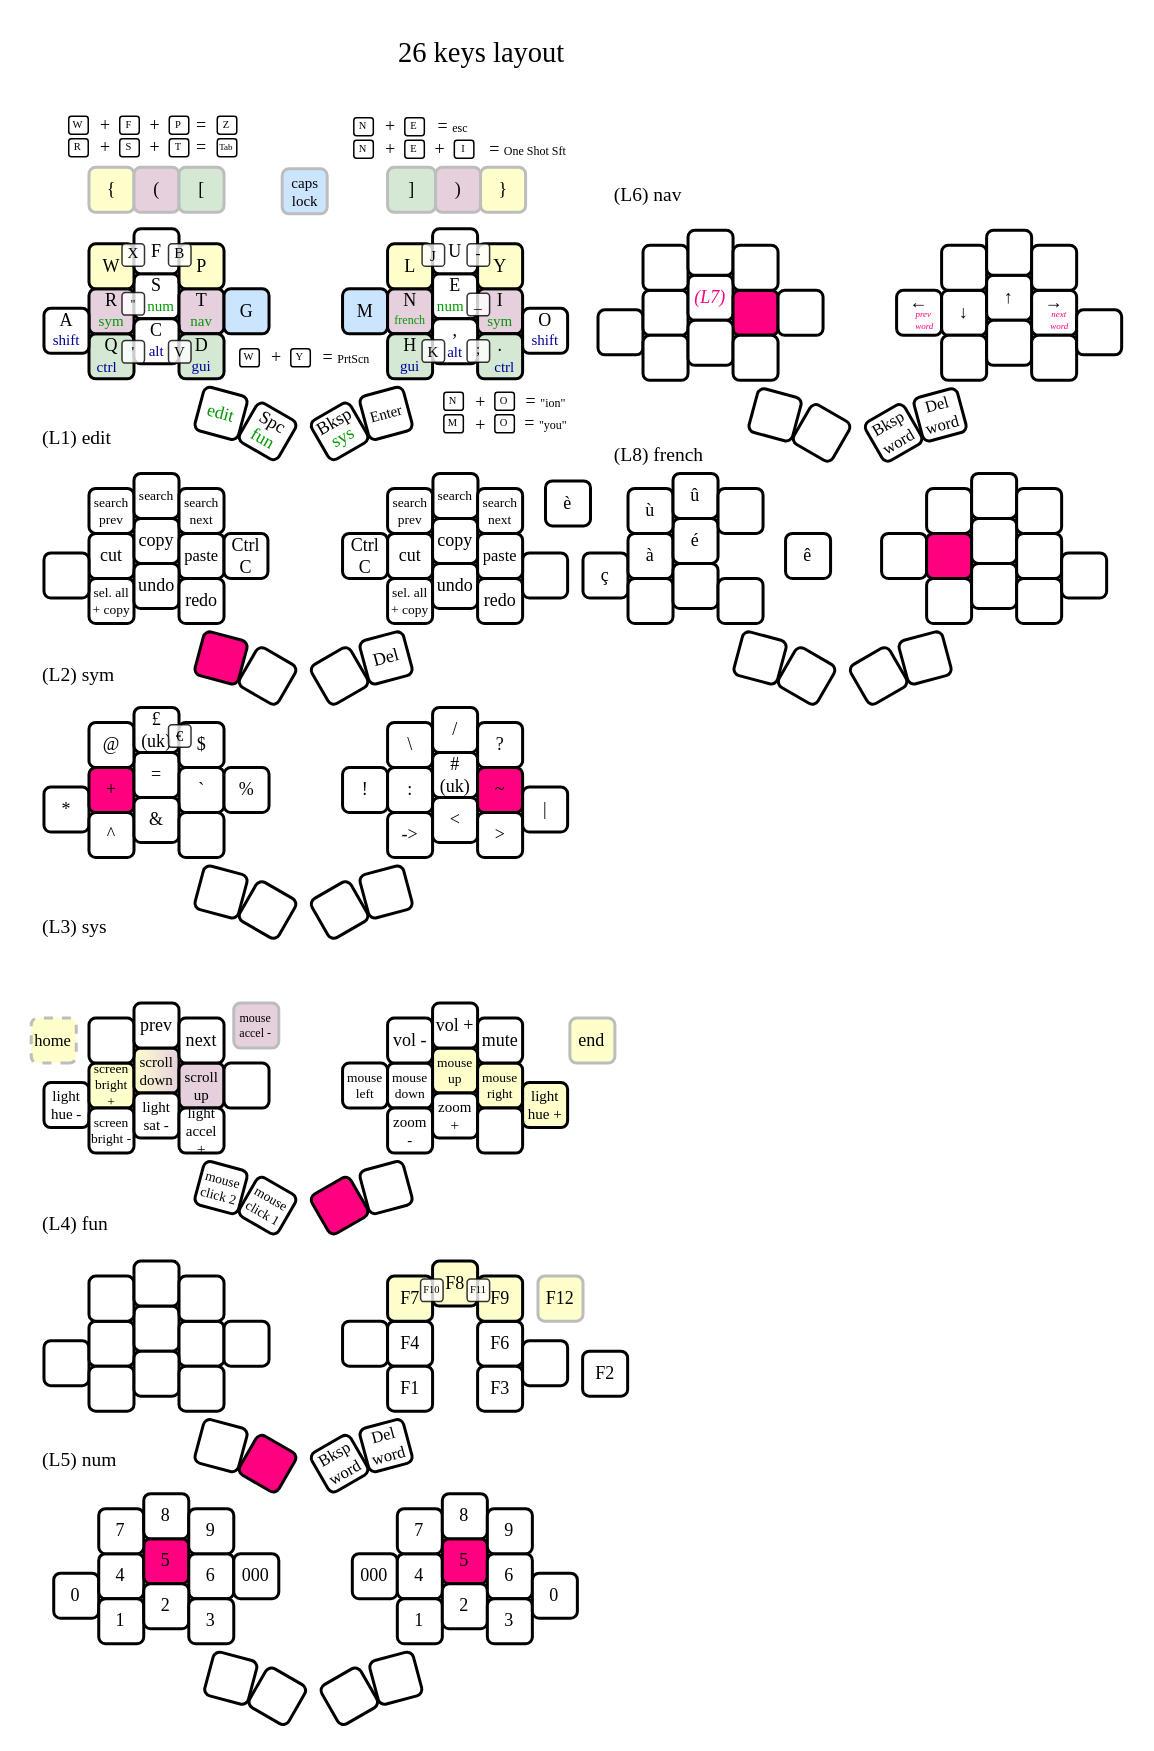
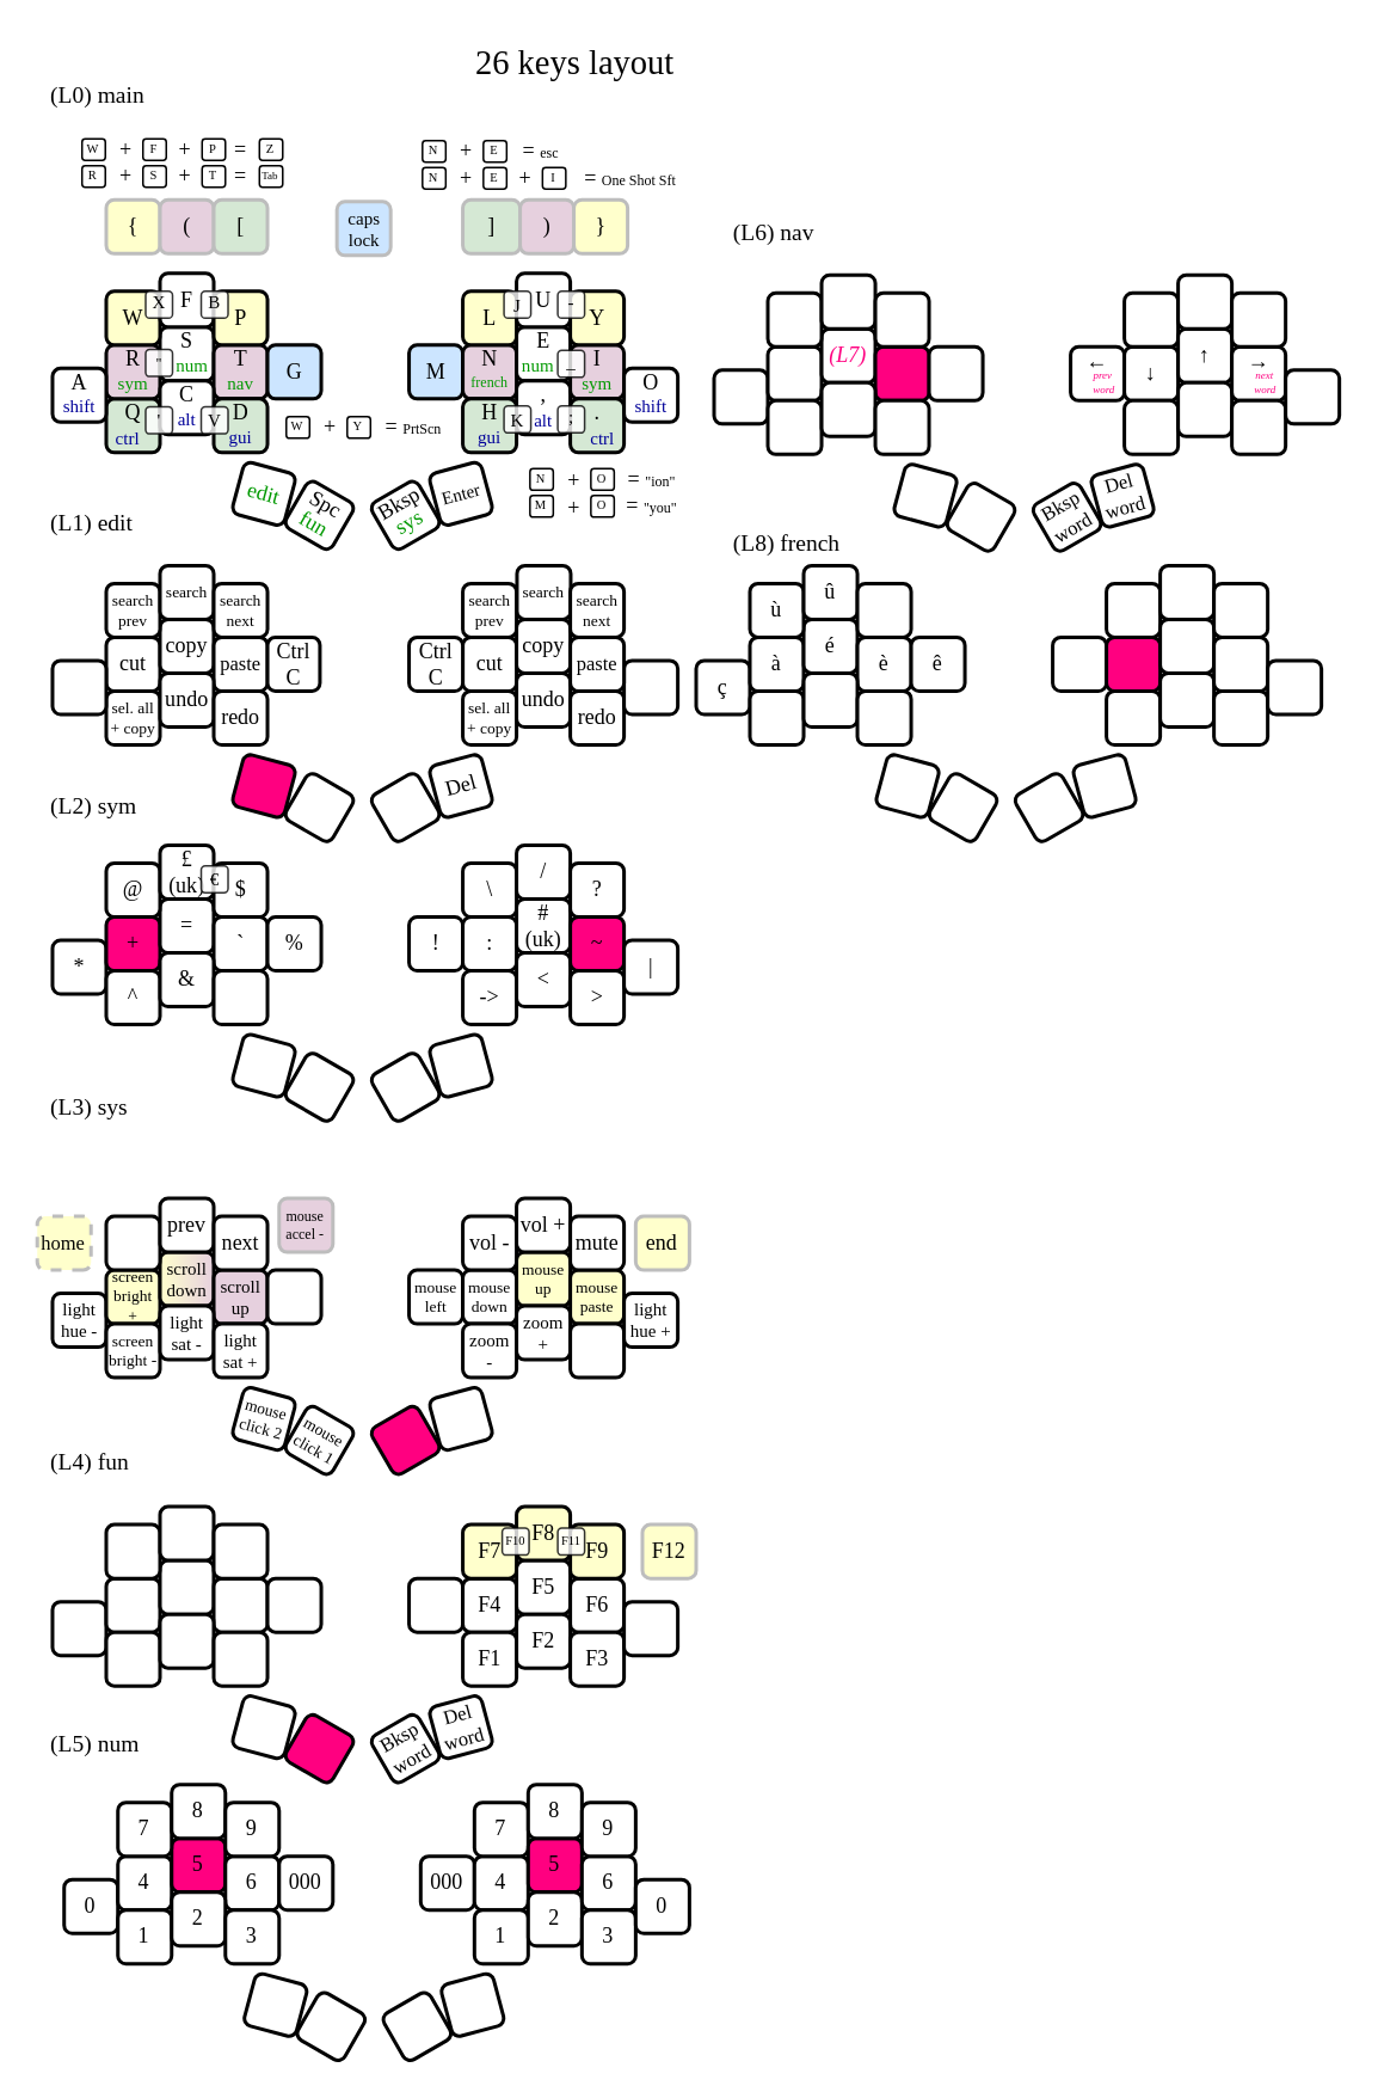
+ <mxCell id="204" value="(L0) main" style="text;html=1;align=left;verticalAlign=middle;whiteSpace=wrap;rounded=0;fontSize=13;fontFamily=Comic Sans MS;" parent="1" vertex="1"><mxGeometry x="26" y="37" width="152.75" height="30" as="geometry" /></mxCell>
- <mxCell id="286" value="è" style="whiteSpace=wrap;glass=0;rounded=1;shadow=0;textShadow=0;fontSize=12;strokeWidth=2;perimeterSpacing=2;flipV=1;flipH=1;fontFamily=Comic Sans MS;fontStyle=0;fillColor=#FFFFFF;" vertex="1" parent="1"><mxGeometry x="363" y="320" width="30" height="30" as="geometry" /></mxCell>
+ <mxCell id="286" value="è" style="whiteSpace=wrap;glass=0;rounded=1;shadow=0;textShadow=0;fontSize=12;strokeWidth=2;perimeterSpacing=2;flipV=1;flipH=1;fontFamily=Comic Sans MS;fontStyle=0;fillColor=#FFFFFF;" vertex="1" parent="1"><mxGeometry x="478" y="355" width="30" height="30" as="geometry" /></mxCell>
- <mxCell id="292" value="ê" style="whiteSpace=wrap;glass=0;rounded=1;shadow=0;textShadow=0;strokeWidth=2;perimeterSpacing=2;flipV=1;flipH=1;fontFamily=Comic Sans MS;fontStyle=0;" vertex="1" parent="1"><mxGeometry x="523" y="355" width="30" height="30" as="geometry" /></mxCell>
+ <mxCell id="292" value="ê" style="whiteSpace=wrap;glass=0;rounded=1;shadow=0;textShadow=0;strokeWidth=2;perimeterSpacing=2;flipV=1;flipH=1;fontFamily=Comic Sans MS;fontStyle=0;" vertex="1" parent="1"><mxGeometry x="508" y="355" width="30" height="30" as="geometry" /></mxCell>
- <mxCell id="228" value="end" style="whiteSpace=wrap;glass=0;rounded=1;shadow=0;textShadow=0;strokeWidth=2;perimeterSpacing=2;flipV=1;flipH=1;fillColor=#FFFFCC;strokeColor=#BDBDBD;fontFamily=Comic Sans MS;fontStyle=0;" parent="1" vertex="1"><mxGeometry x="379.25" y="678" width="30" height="30" as="geometry" /></mxCell>
+ <mxCell id="228" value="end" style="whiteSpace=wrap;glass=0;rounded=1;shadow=0;textShadow=0;strokeWidth=2;perimeterSpacing=2;flipV=1;flipH=1;fillColor=#FFFFCC;strokeColor=#BDBDBD;fontFamily=Comic Sans MS;fontStyle=0;" parent="1" vertex="1"><mxGeometry x="354.25" y="678" width="30" height="30" as="geometry" /></mxCell>
- <mxCell id="109" value="mouse right" style="whiteSpace=wrap;glass=0;rounded=1;shadow=0;textShadow=0;strokeWidth=2;perimeterSpacing=2;flipV=1;flipH=1;fontFamily=Comic Sans MS;fontStyle=0;fontSize=9;fillColor=#FFFFCC;" parent="1" vertex="1"><mxGeometry x="317.75" y="708" width="30" height="30" as="geometry" /></mxCell>
+ <mxCell id="109" value="mouse paste" style="whiteSpace=wrap;glass=0;rounded=1;shadow=0;textShadow=0;strokeWidth=2;perimeterSpacing=2;flipV=1;flipH=1;fontFamily=Comic Sans MS;fontStyle=0;fontSize=9;fillColor=#FFFFCC;" parent="1" vertex="1"><mxGeometry x="317.75" y="708" width="30" height="30" as="geometry" /></mxCell>
- <mxCell id="112" value="light hue +" style="whiteSpace=wrap;glass=0;rounded=1;shadow=0;textShadow=0;strokeWidth=2;perimeterSpacing=2;flipV=1;flipH=1;fontFamily=Comic Sans MS;fontStyle=0;fontSize=10;fillColor=#ffffcc;" parent="1" vertex="1"><mxGeometry x="347.75" y="721" width="30" height="30" as="geometry" /></mxCell>
+ <mxCell id="112" value="light hue +" style="whiteSpace=wrap;glass=0;rounded=1;shadow=0;textShadow=0;strokeWidth=2;perimeterSpacing=2;flipV=1;flipH=1;fontFamily=Comic Sans MS;fontStyle=0;fontSize=10;" parent="1" vertex="1"><mxGeometry x="347.75" y="721" width="30" height="30" as="geometry" /></mxCell>
- <mxCell id="97" value="light accel +" style="whiteSpace=wrap;glass=0;rounded=1;shadow=0;textShadow=0;strokeWidth=2;perimeterSpacing=2;flipV=1;flipH=1;fontFamily=Comic Sans MS;fontStyle=0;fontSize=10;" parent="1" vertex="1"><mxGeometry x="118.75" y="738" width="30" height="30" as="geometry" /></mxCell>
+ <mxCell id="97" value="light sat +" style="whiteSpace=wrap;glass=0;rounded=1;shadow=0;textShadow=0;strokeWidth=2;perimeterSpacing=2;flipV=1;flipH=1;fontFamily=Comic Sans MS;fontStyle=0;fontSize=10;" parent="1" vertex="1"><mxGeometry x="118.75" y="738" width="30" height="30" as="geometry" /></mxCell>
+ <mxCell id="132" value="F5" style="whiteSpace=wrap;glass=0;rounded=1;shadow=0;textShadow=0;strokeWidth=2;perimeterSpacing=2;flipV=1;flipH=1;fontFamily=Comic Sans MS;fontStyle=0;fontSize=12;" parent="1" vertex="1"><mxGeometry x="287.75" y="870" width="30" height="30" as="geometry" /></mxCell>
- <mxCell id="133" value="F2" style="whiteSpace=wrap;glass=0;rounded=1;shadow=0;textShadow=0;strokeWidth=2;perimeterSpacing=2;flipV=1;flipH=1;fontFamily=Comic Sans MS;fontStyle=0;fontSize=12;" parent="1" vertex="1"><mxGeometry x="387.75" y="900" width="30" height="30" as="geometry" /></mxCell>
+ <mxCell id="133" value="F2" style="whiteSpace=wrap;glass=0;rounded=1;shadow=0;textShadow=0;strokeWidth=2;perimeterSpacing=2;flipV=1;flipH=1;fontFamily=Comic Sans MS;fontStyle=0;fontSize=12;" parent="1" vertex="1"><mxGeometry x="287.75" y="900" width="30" height="30" as="geometry" /></mxCell>
